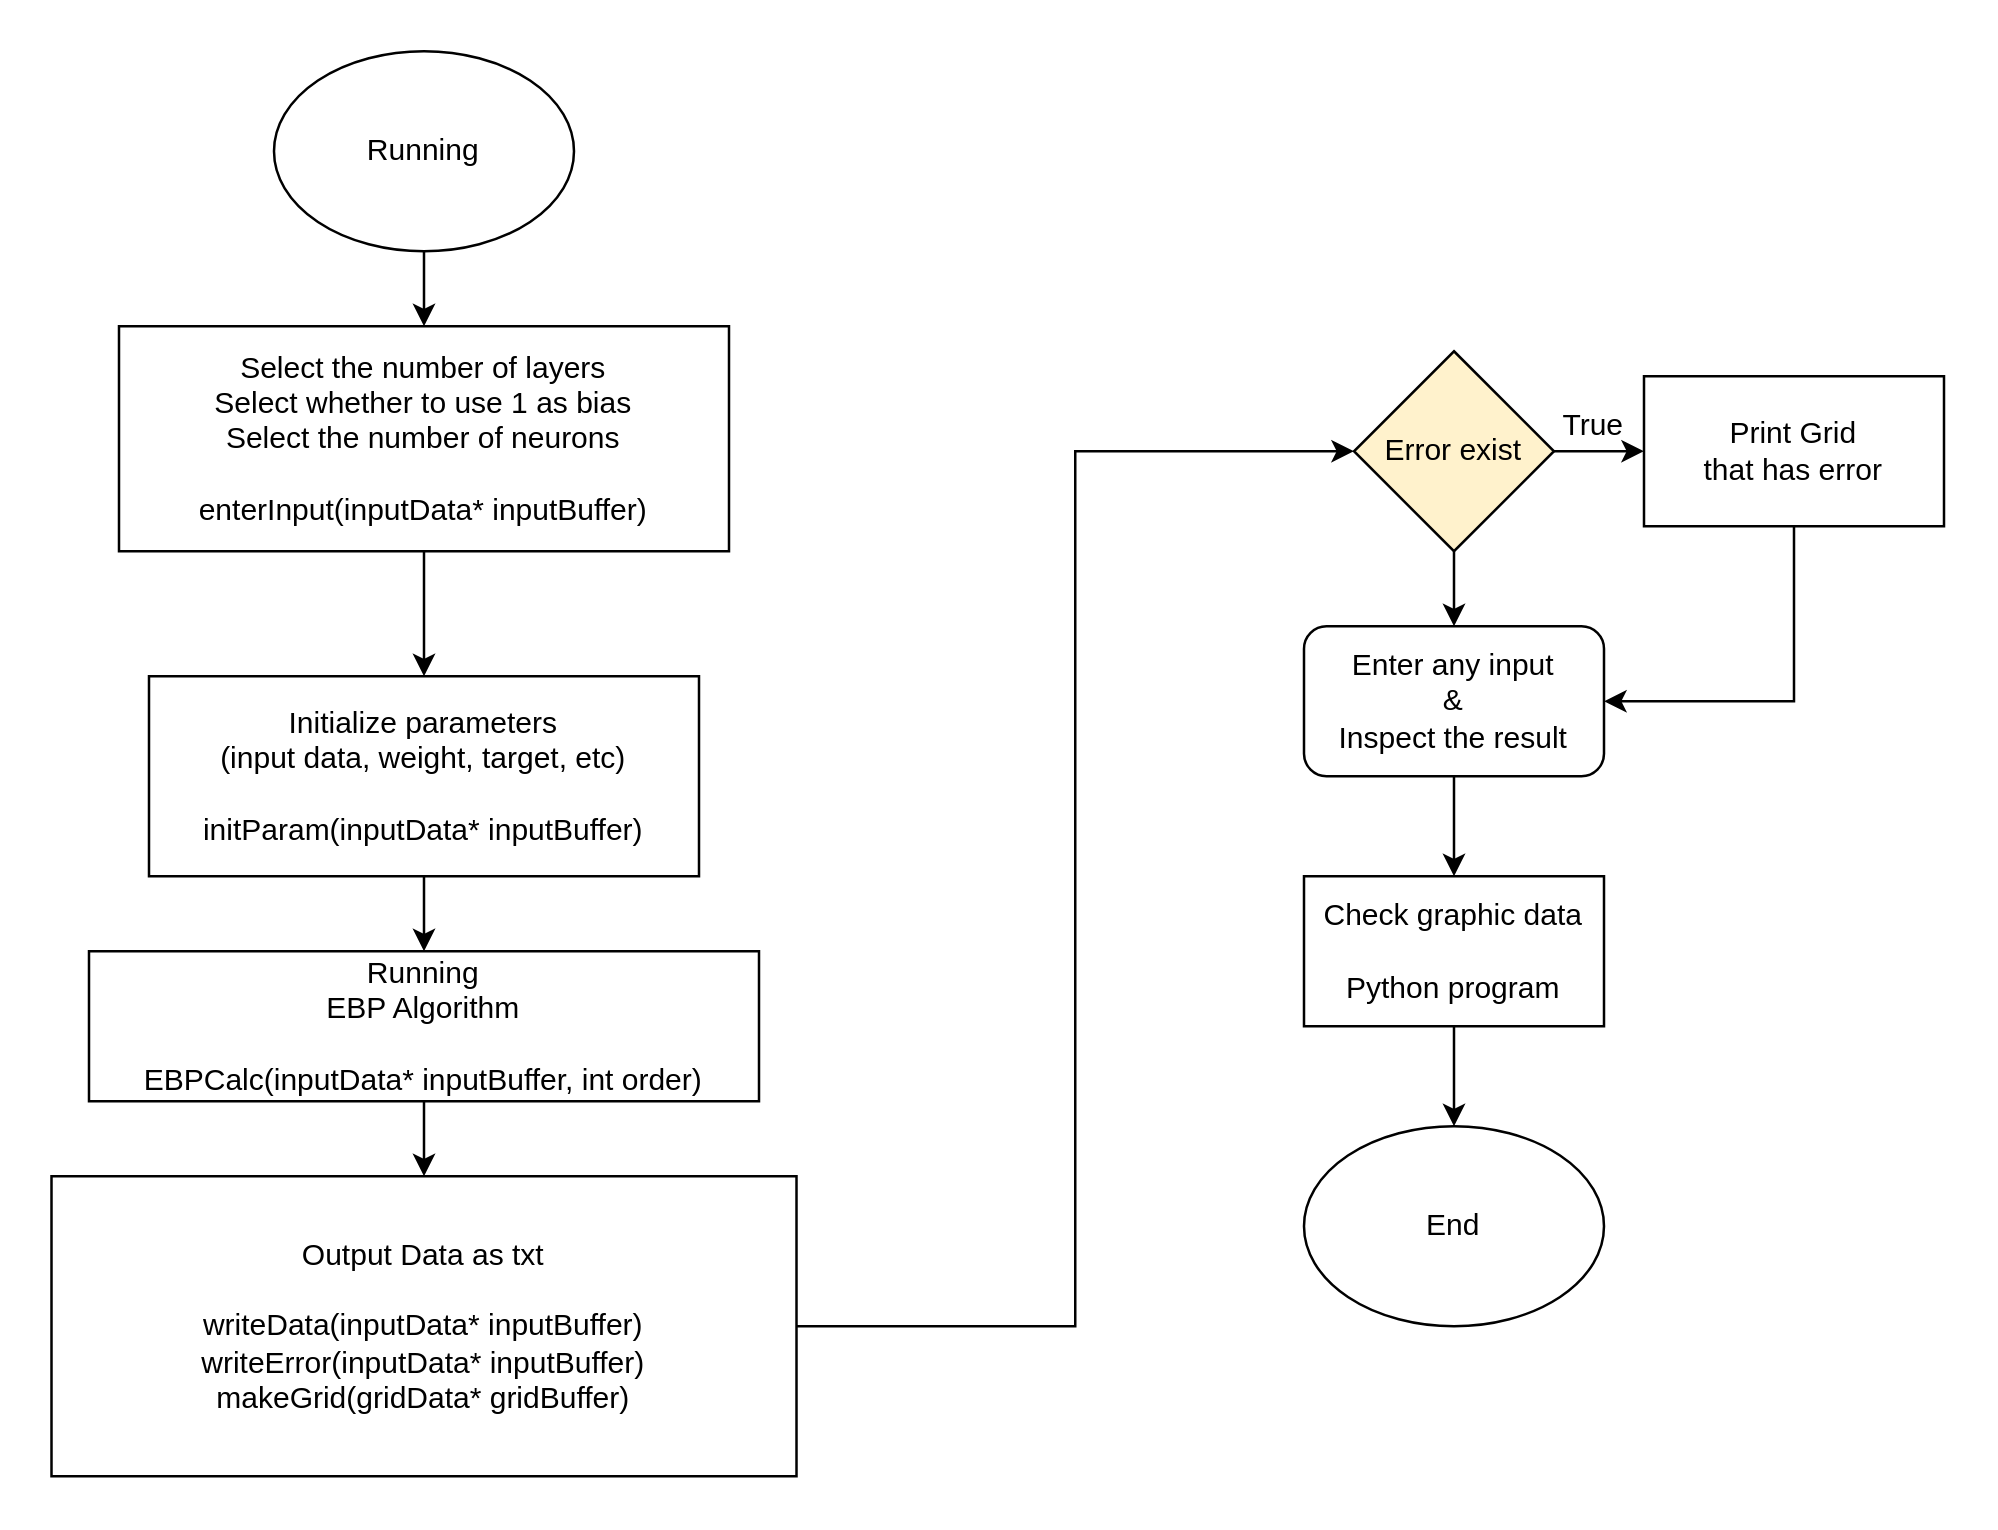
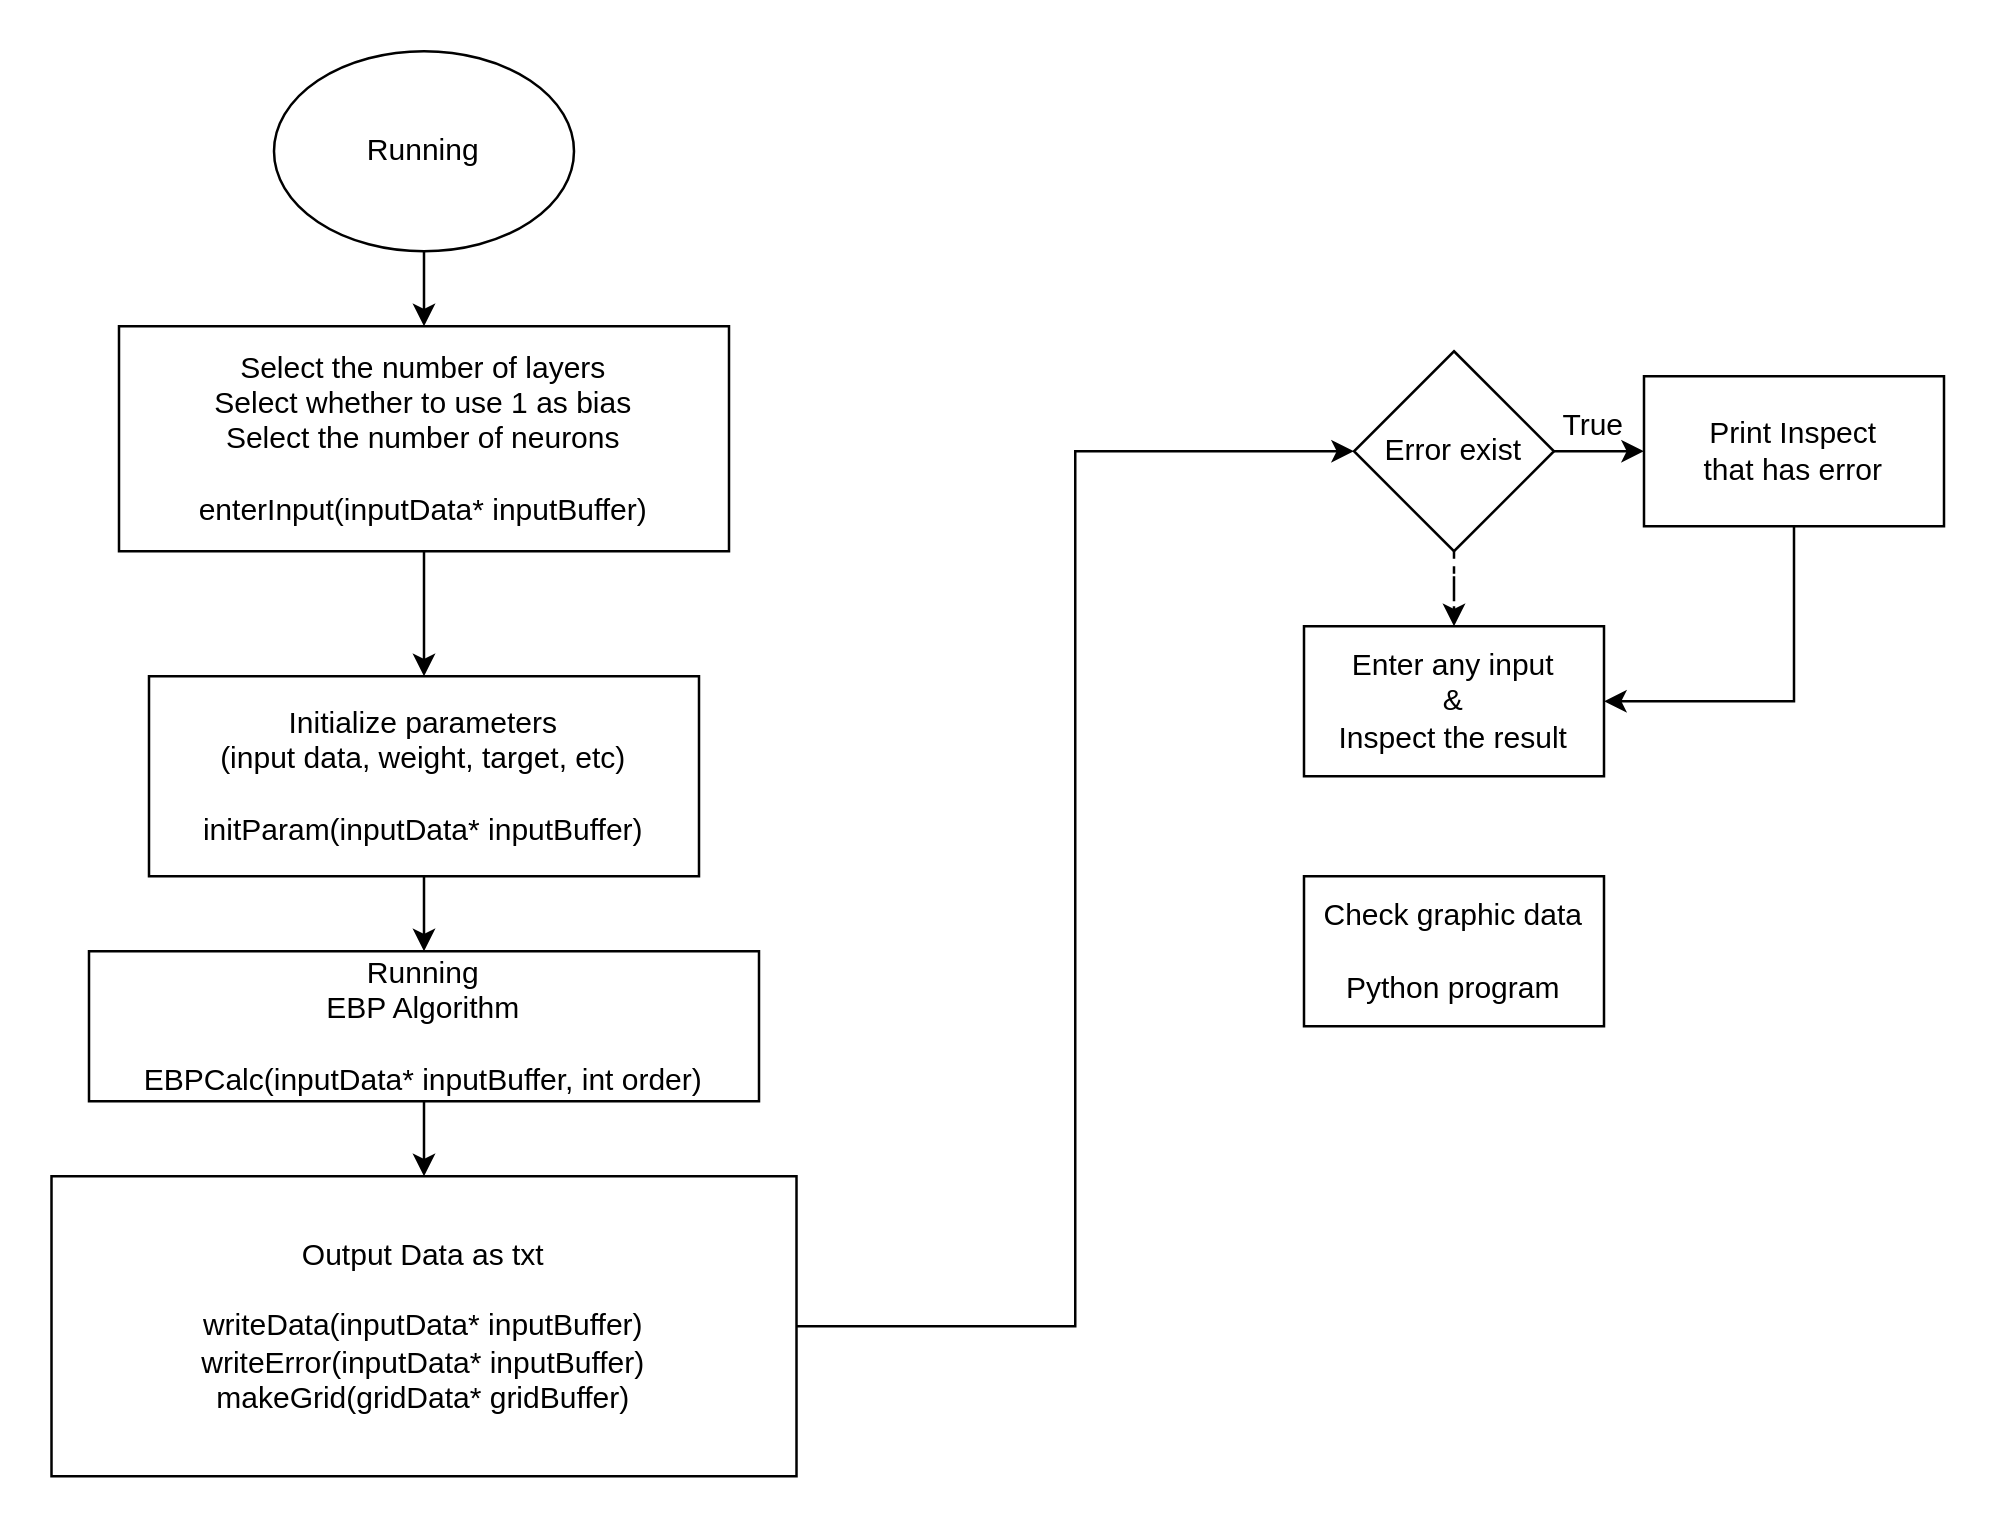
- <mxCell id="14" value="Error exist" style="rhombus;whiteSpace=wrap;html=1;fillColor=#fff2cc;" parent="1" vertex="1"><mxGeometry x="541" y="140" width="80" height="80" as="geometry" /></mxCell>
+ <mxCell id="14" value="Error exist" style="rhombus;whiteSpace=wrap;html=1;" parent="1" vertex="1"><mxGeometry x="541" y="140" width="80" height="80" as="geometry" /></mxCell>
- <mxCell id="18" value="Print Grid&lt;br&gt;that has error" style="rounded=0;whiteSpace=wrap;html=1;" parent="1" vertex="1"><mxGeometry x="657" y="150" width="120" height="60" as="geometry" /></mxCell>
+ <mxCell id="18" value="Print Inspect&lt;br&gt;that has error" style="rounded=0;whiteSpace=wrap;html=1;" parent="1" vertex="1"><mxGeometry x="657" y="150" width="120" height="60" as="geometry" /></mxCell>
- <mxCell id="13" value="" style="edgeStyle=orthogonalEdgeStyle;rounded=0;orthogonalLoop=1;jettySize=auto;html=1;" parent="1" source="14" target="16" edge="1"><mxGeometry relative="1" as="geometry" /></mxCell>
+ <mxCell id="13" value="" style="edgeStyle=orthogonalEdgeStyle;rounded=0;orthogonalLoop=1;jettySize=auto;html=1;dashed=1;" parent="1" source="14" target="16" edge="1"><mxGeometry relative="1" as="geometry" /></mxCell>
- <mxCell id="16" value="Enter any input &lt;br&gt;&amp;amp;&lt;br&gt;Inspect the result" style="whiteSpace=wrap;html=1;rounded=1;" parent="1" vertex="1"><mxGeometry x="521" y="250" width="120" height="60" as="geometry" /></mxCell>
+ <mxCell id="16" value="Enter any input &lt;br&gt;&amp;amp;&lt;br&gt;Inspect the result" style="rounded=0;whiteSpace=wrap;html=1;" parent="1" vertex="1"><mxGeometry x="521" y="250" width="120" height="60" as="geometry" /></mxCell>
- <mxCell id="15" value="" style="edgeStyle=orthogonalEdgeStyle;rounded=0;orthogonalLoop=1;jettySize=auto;html=1;" parent="1" source="16" target="21" edge="1"><mxGeometry relative="1" as="geometry" /></mxCell>
- <mxCell id="20" value="" style="edgeStyle=orthogonalEdgeStyle;rounded=0;orthogonalLoop=1;jettySize=auto;html=1;" edge="1" parent="1" source="21" target="22"><mxGeometry relative="1" as="geometry" /></mxCell>
- <mxCell id="22" value="End" style="ellipse;whiteSpace=wrap;html=1;" vertex="1" parent="1"><mxGeometry x="521" y="450" width="120" height="80" as="geometry" /></mxCell>
